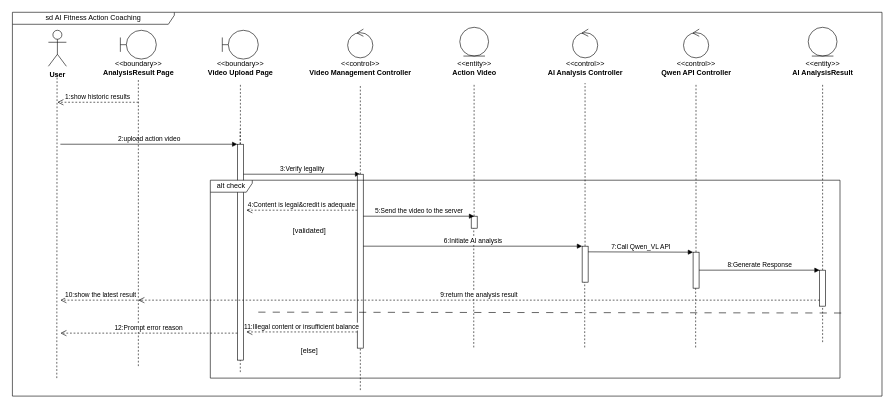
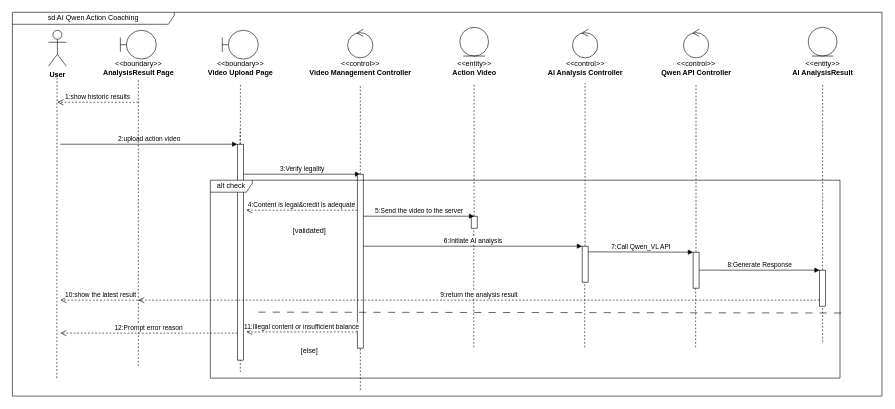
- <mxCell id="53" value="sd AI Fitness Action Coaching" style="shape=umlFrame;whiteSpace=wrap;html=1;pointerEvents=0;width=270;height=20;" vertex="1" parent="1"><mxGeometry x="20" y="20" width="1450" height="640" as="geometry" /></mxCell>
+ <mxCell id="53" value="sd AI Qwen Action Coaching" style="shape=umlFrame;whiteSpace=wrap;html=1;pointerEvents=0;width=270;height=20;" vertex="1" parent="1"><mxGeometry x="20" y="20" width="1450" height="640" as="geometry" /></mxCell>
